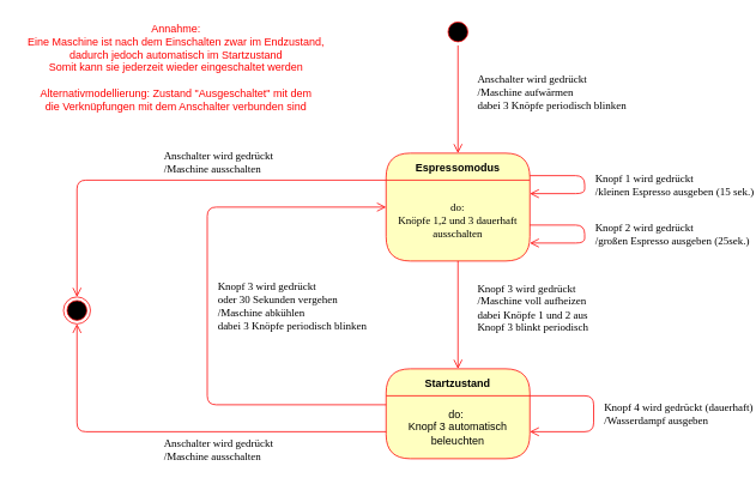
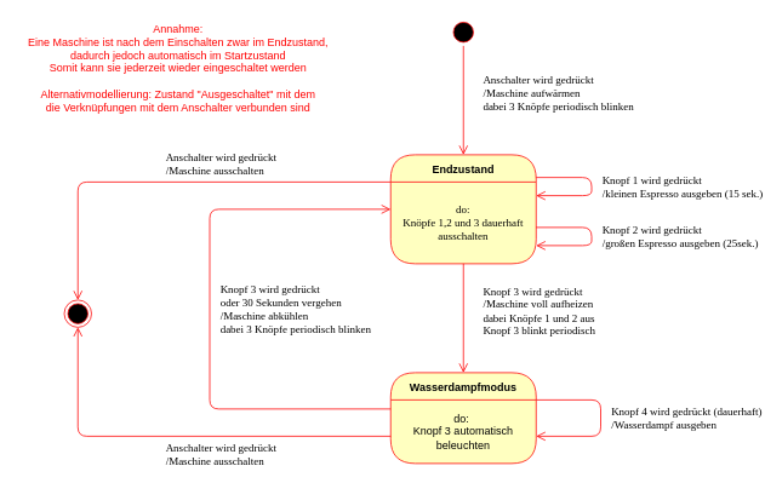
- <mxCell id="4" value="Espressomodus" style="swimlane;fontStyle=1;align=center;verticalAlign=middle;childLayout=stackLayout;horizontal=1;startSize=30;horizontalStack=0;resizeParent=0;resizeLast=1;container=0;fontColor=#000000;collapsible=0;rounded=1;arcSize=30;strokeColor=#ff0000;fillColor=#ffffc0;swimlaneFillColor=#ffffc0;dropTarget=0;" parent="1" vertex="1"><mxGeometry x="429" y="170" width="160" height="120" as="geometry" /></mxCell>
+ <mxCell id="4" value="Endzustand" style="swimlane;fontStyle=1;align=center;verticalAlign=middle;childLayout=stackLayout;horizontal=1;startSize=30;horizontalStack=0;resizeParent=0;resizeLast=1;container=0;fontColor=#000000;collapsible=0;rounded=1;arcSize=30;strokeColor=#ff0000;fillColor=#ffffc0;swimlaneFillColor=#ffffc0;dropTarget=0;" parent="1" vertex="1"><mxGeometry x="429" y="170" width="160" height="120" as="geometry" /></mxCell>
- <mxCell id="8" value="Startzustand" style="swimlane;fontStyle=1;align=center;verticalAlign=middle;childLayout=stackLayout;horizontal=1;startSize=30;horizontalStack=0;resizeParent=0;resizeLast=1;container=0;fontColor=#000000;collapsible=0;rounded=1;arcSize=30;strokeColor=#ff0000;fillColor=#ffffc0;swimlaneFillColor=#ffffc0;dropTarget=0;" parent="1" vertex="1"><mxGeometry x="429" y="410" width="160" height="100" as="geometry" /></mxCell>
+ <mxCell id="8" value="Wasserdampfmodus" style="swimlane;fontStyle=1;align=center;verticalAlign=middle;childLayout=stackLayout;horizontal=1;startSize=30;horizontalStack=0;resizeParent=0;resizeLast=1;container=0;fontColor=#000000;collapsible=0;rounded=1;arcSize=30;strokeColor=#ff0000;fillColor=#ffffc0;swimlaneFillColor=#ffffc0;dropTarget=0;" parent="1" vertex="1"><mxGeometry x="429" y="410" width="160" height="100" as="geometry" /></mxCell>
